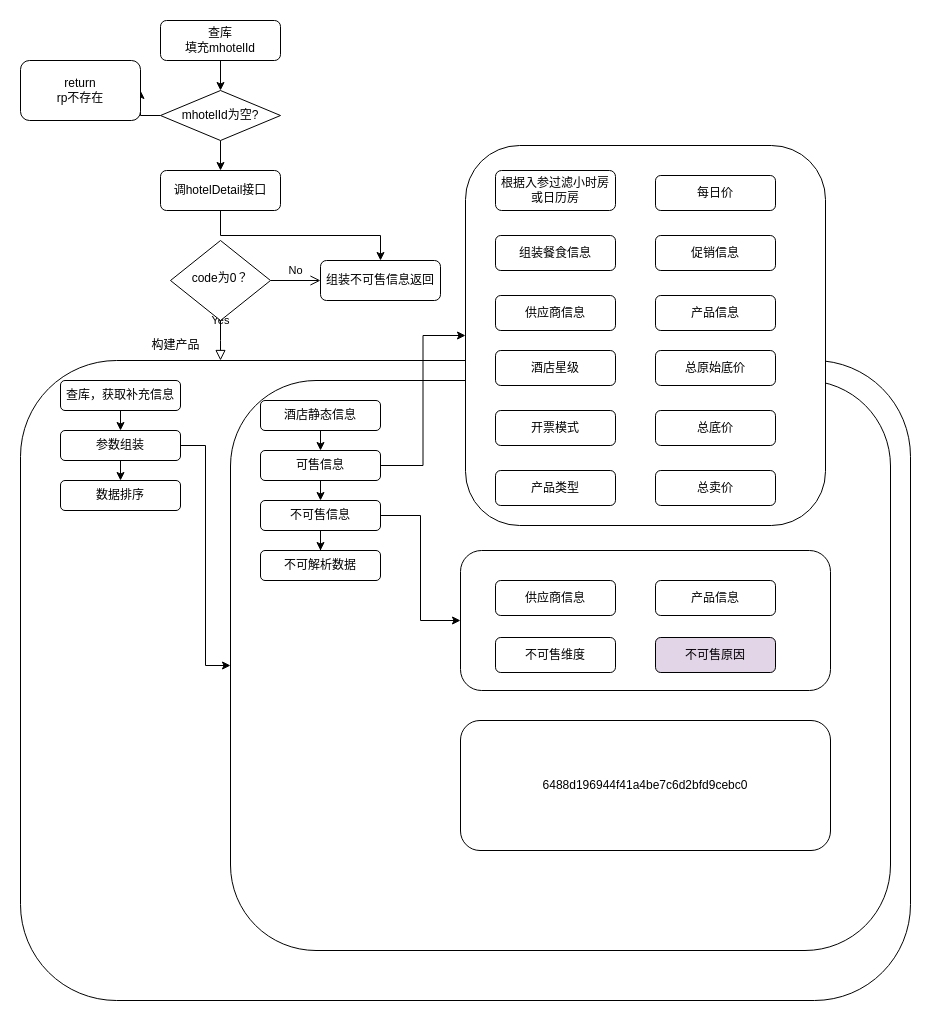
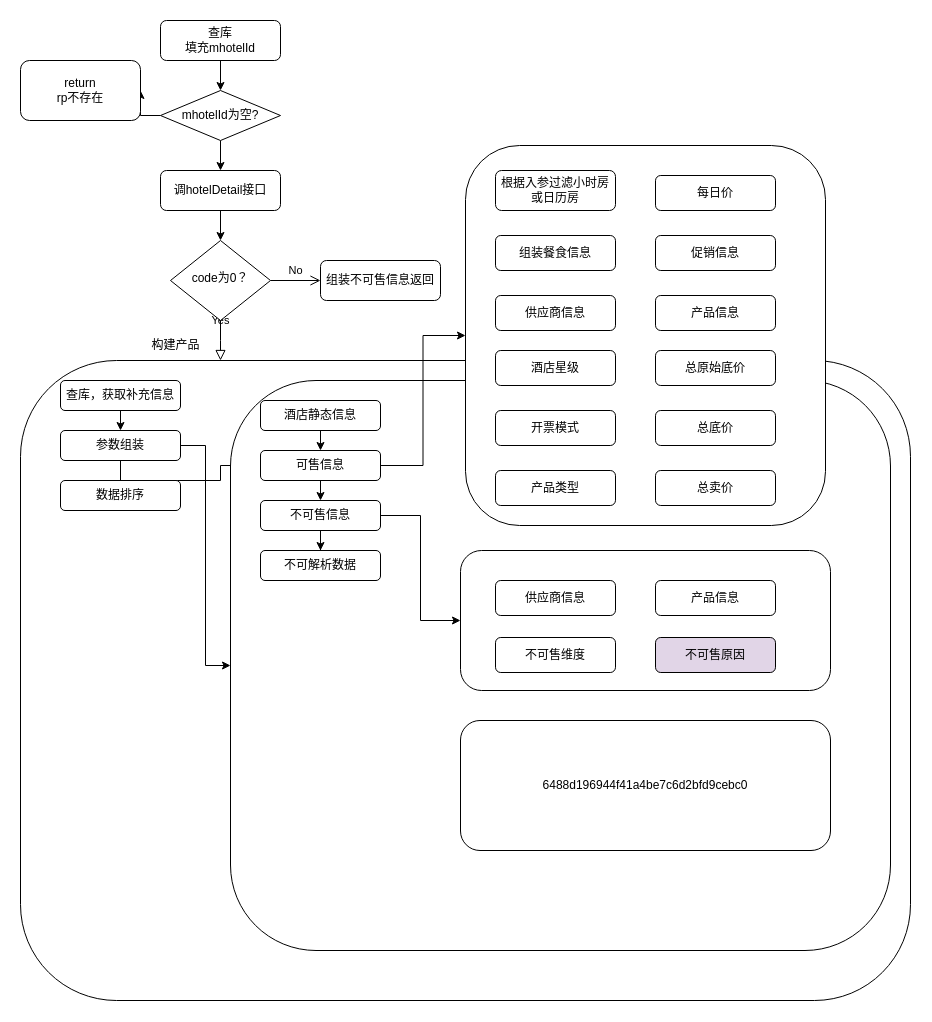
- <mxCell id="9" style="edgeStyle=orthogonalEdgeStyle;rounded=0;orthogonalLoop=1;jettySize=auto;html=1;exitX=0.5;exitY=1;exitDx=0;exitDy=0;" edge="1" parent="1" source="10" target="7"><mxGeometry relative="1" as="geometry" /></mxCell>
+ <mxCell id="9" style="edgeStyle=orthogonalEdgeStyle;rounded=0;orthogonalLoop=1;jettySize=auto;html=1;exitX=0.5;exitY=1;exitDx=0;exitDy=0;entryX=0.5;entryY=0;entryDx=0;entryDy=0;" edge="1" parent="1" source="10" target="6"><mxGeometry relative="1" as="geometry" /></mxCell>
- <mxCell id="18" style="edgeStyle=orthogonalEdgeStyle;rounded=0;orthogonalLoop=1;jettySize=auto;html=1;exitX=0.5;exitY=1;exitDx=0;exitDy=0;entryX=0.5;entryY=0;entryDx=0;entryDy=0;" edge="1" parent="1" source="20" target="21"><mxGeometry relative="1" as="geometry" /></mxCell>
+ <mxCell id="18" style="edgeStyle=orthogonalEdgeStyle;rounded=0;orthogonalLoop=1;jettySize=auto;html=1;exitX=0.5;exitY=1;exitDx=0;exitDy=0;" edge="1" parent="1" source="20" target="27"><mxGeometry relative="1" as="geometry" /></mxCell>
